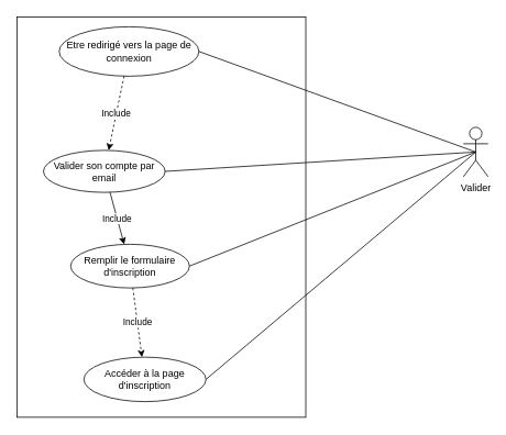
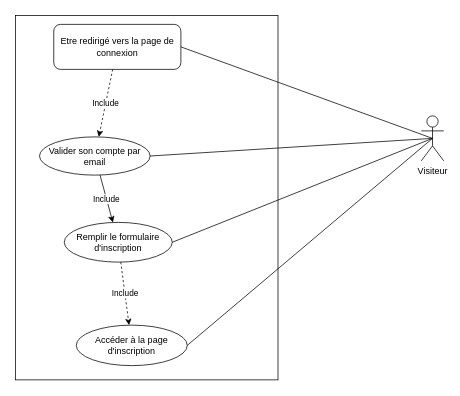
- <mxCell id="14" value="Etre redirigé vers la page de connexion" style="ellipse;whiteSpace=wrap;html=1;strokeColor=#000000;fontColor=#000000;fillColor=none;gradientColor=none;" vertex="1" parent="1"><mxGeometry x="71" y="32" width="169.5" height="60" as="geometry" /></mxCell>
+ <mxCell id="14" value="Etre redirigé vers la page de connexion" style="whiteSpace=wrap;html=1;strokeColor=#000000;fontColor=#000000;fillColor=none;gradientColor=none;rounded=1;" vertex="1" parent="1"><mxGeometry x="71" y="32" width="169.5" height="60" as="geometry" /></mxCell>
- <mxCell id="2" value="&lt;font color=&quot;#000000&quot;&gt;Valider&lt;/font&gt;" style="shape=umlActor;verticalLabelPosition=bottom;verticalAlign=top;html=1;outlineConnect=0;strokeColor=#000000;" vertex="1" parent="1"><mxGeometry x="561" y="154" width="30" height="60" as="geometry" /></mxCell>
+ <mxCell id="2" value="&lt;font color=&quot;#000000&quot;&gt;Visiteur&lt;/font&gt;" style="shape=umlActor;verticalLabelPosition=bottom;verticalAlign=top;html=1;outlineConnect=0;strokeColor=#000000;" vertex="1" parent="1"><mxGeometry x="561" y="154" width="30" height="60" as="geometry" /></mxCell>
